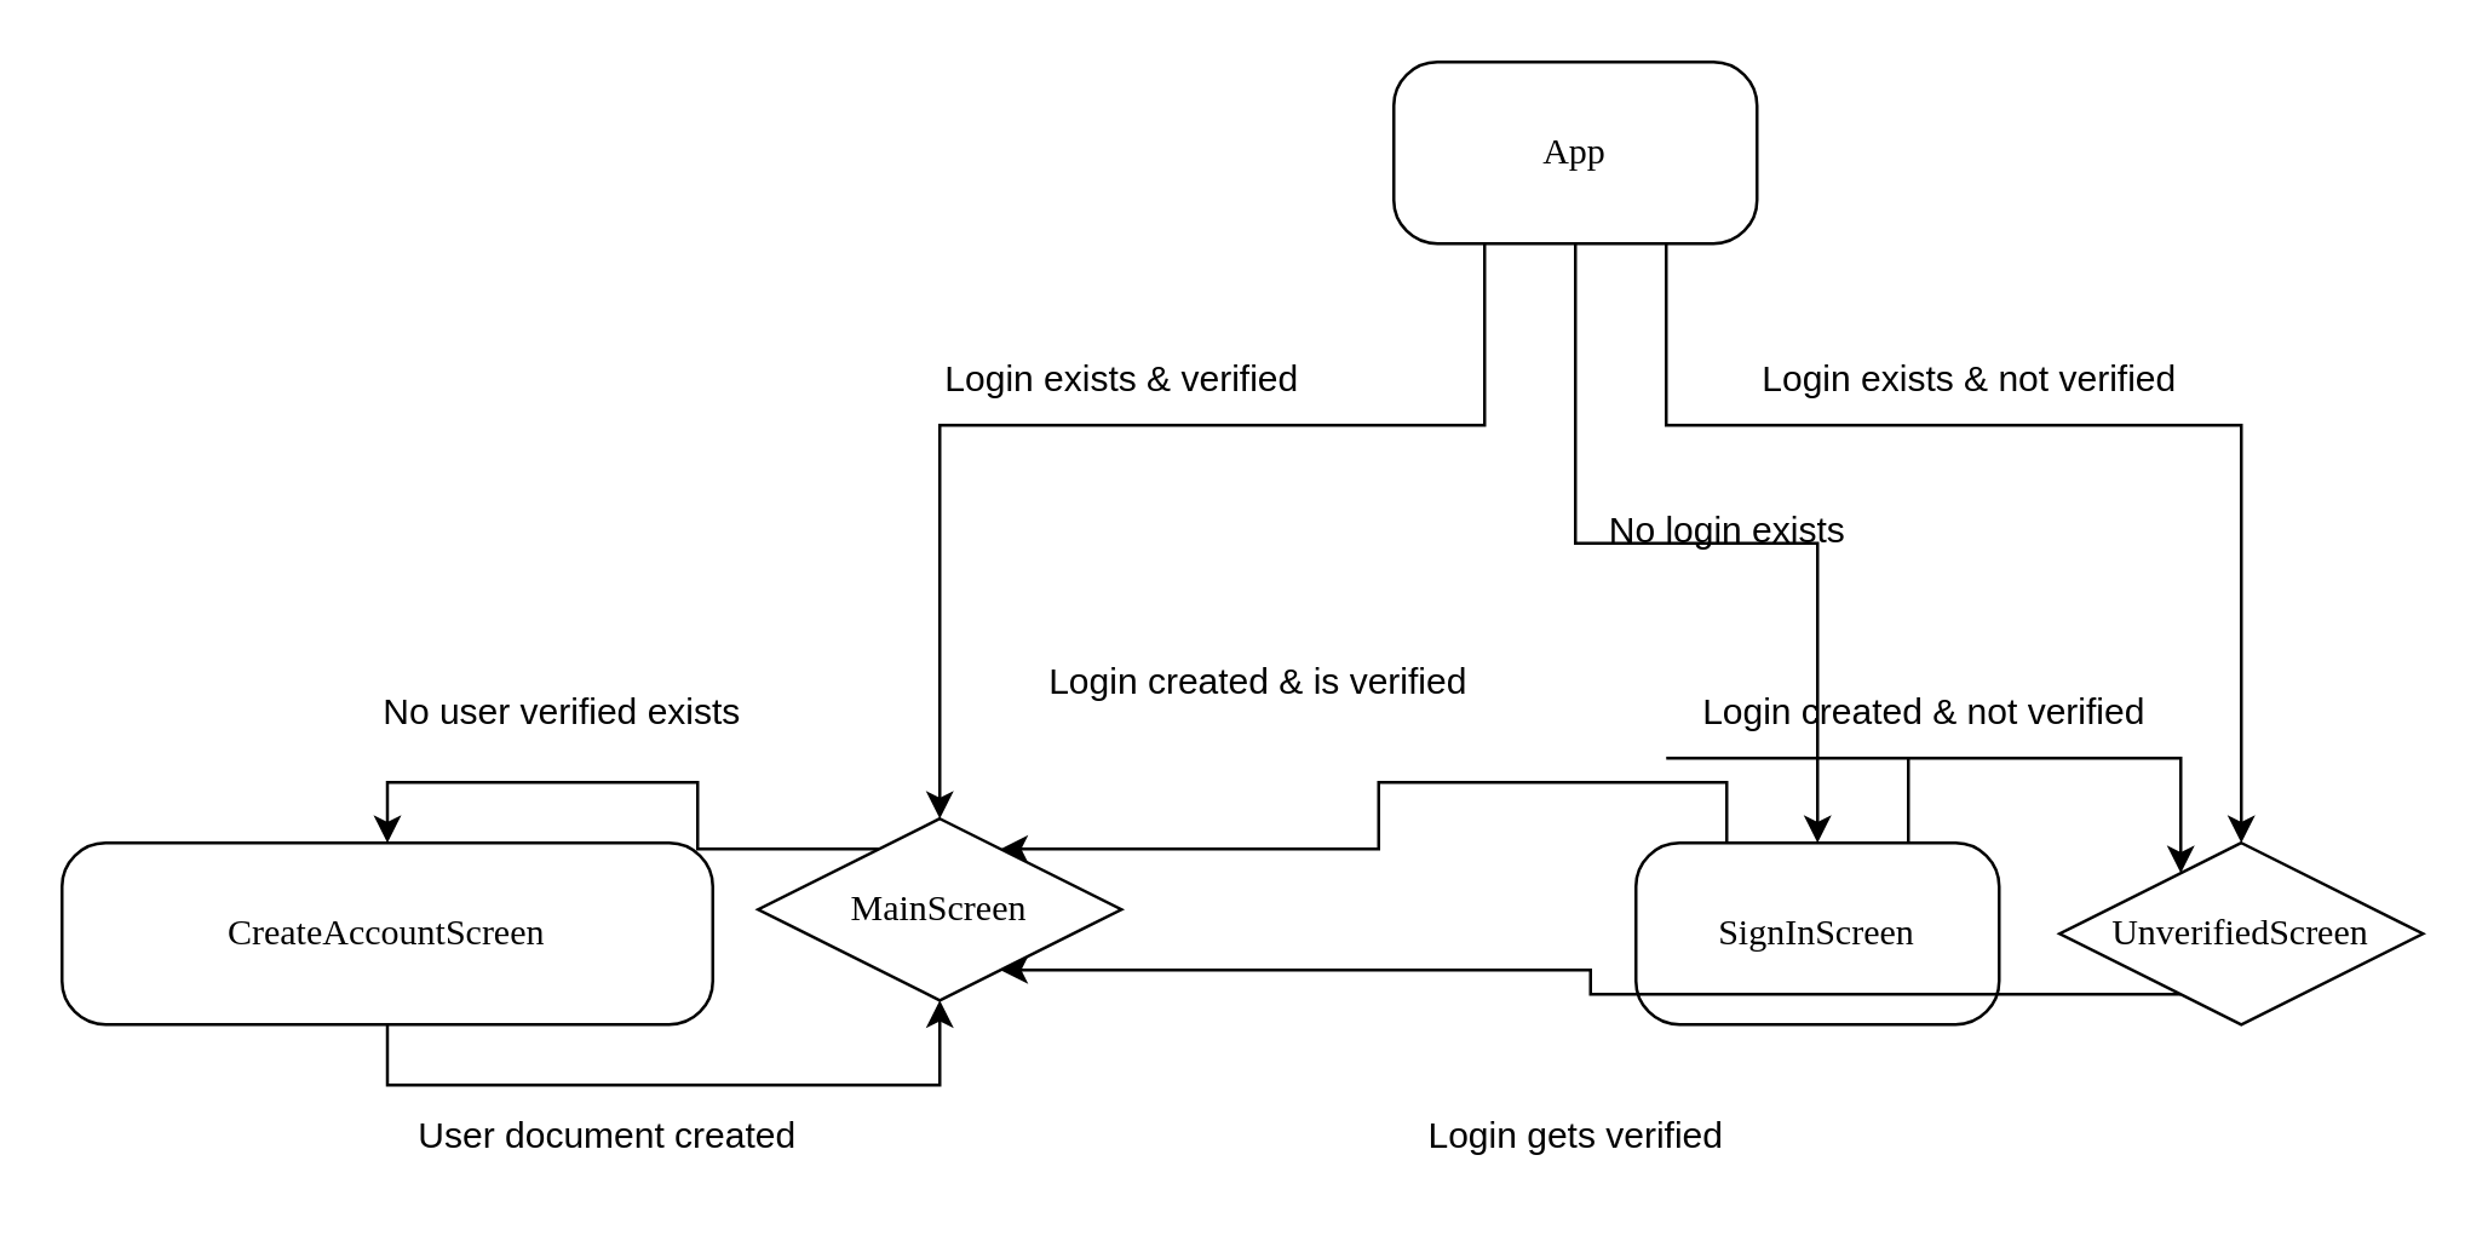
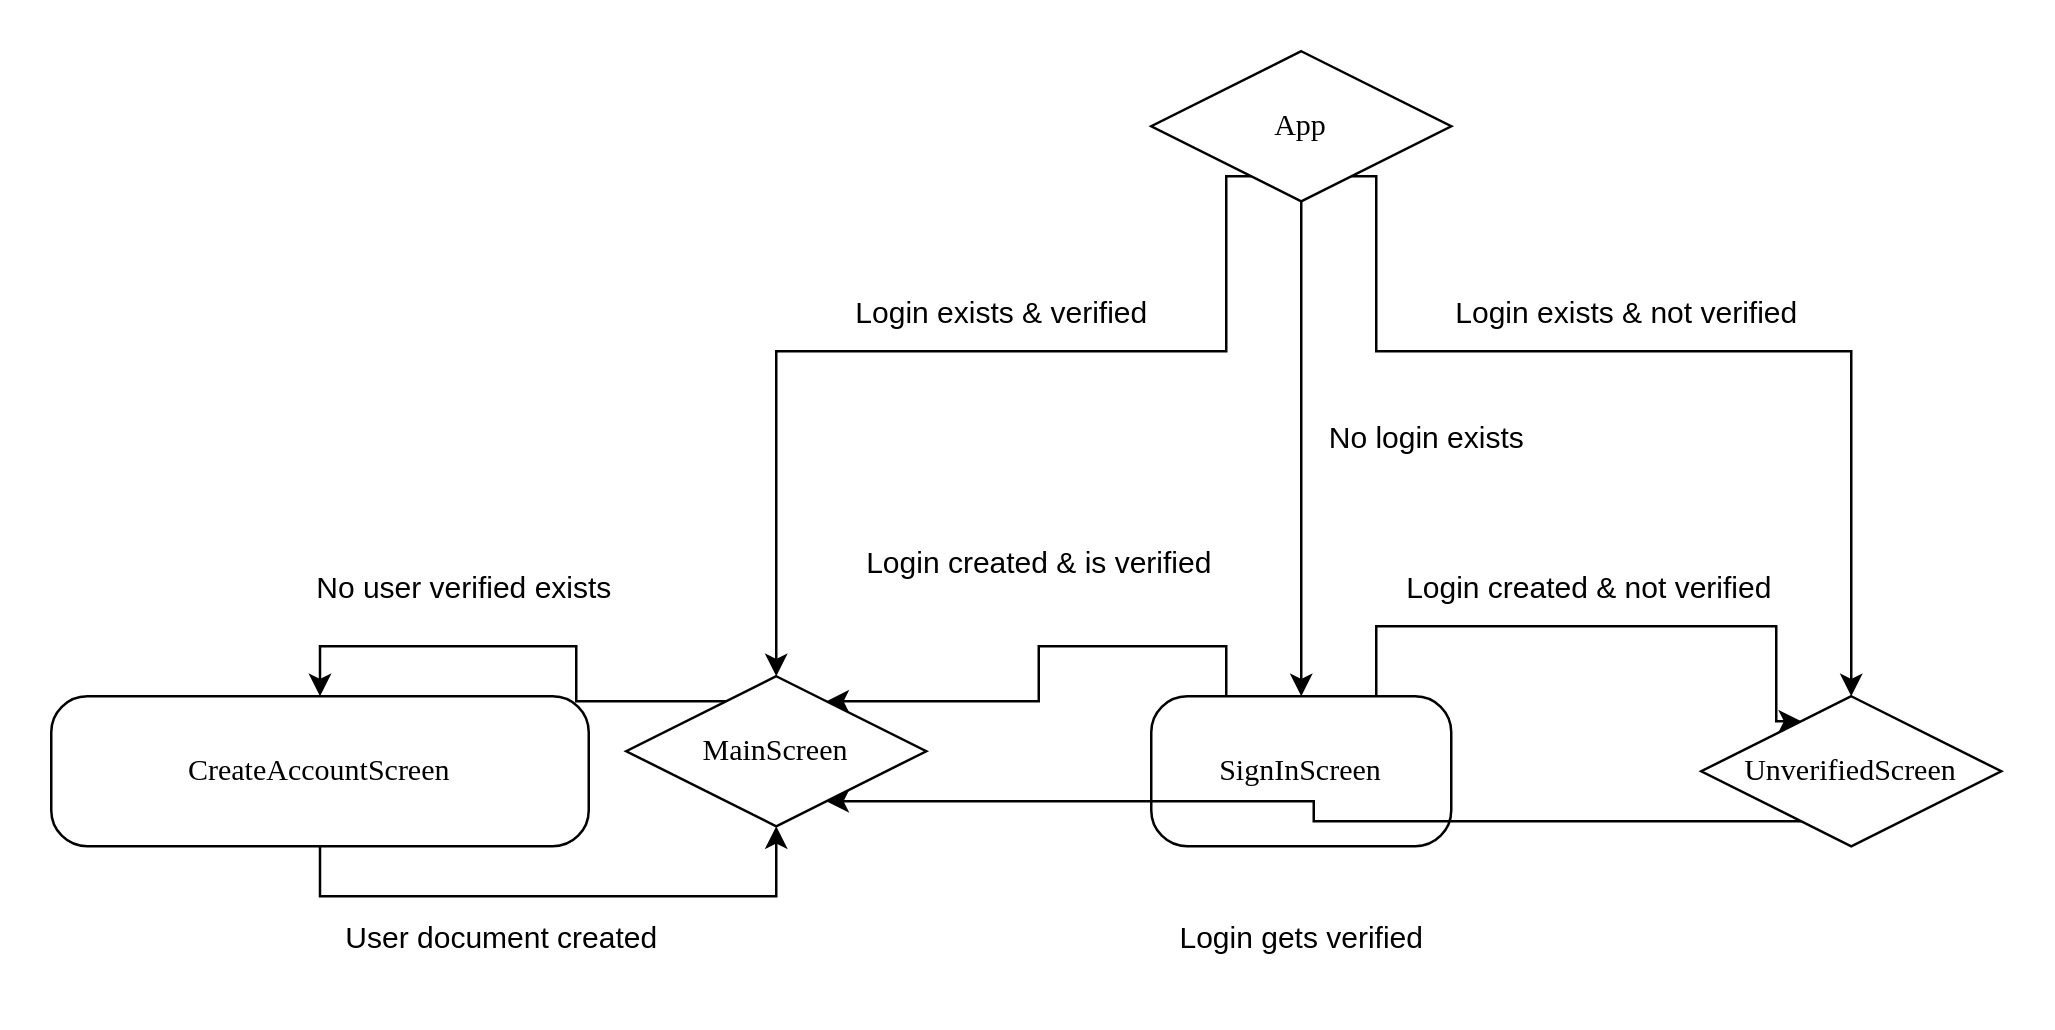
- <mxCell id="8" value="App" style="rounded=1;whiteSpace=wrap;html=1;arcSize=24;fillColor=#FFFFFF;strokeColor=default;shadow=0;comic=0;labelBackgroundColor=none;fontFamily=Verdana;fontSize=12;fontColor=#000000;align=center;" parent="1" vertex="1"><mxGeometry x="460" y="20" width="120" height="60" as="geometry" /></mxCell>
+ <mxCell id="8" value="App" style="rhombus;whiteSpace=wrap;html=1;arcSize=24;fillColor=#FFFFFF;strokeColor=default;shadow=0;comic=0;labelBackgroundColor=none;fontFamily=Verdana;fontSize=12;fontColor=#000000;align=center;" parent="1" vertex="1"><mxGeometry x="460" y="20" width="120" height="60" as="geometry" /></mxCell>
- <mxCell id="19" value="Login exists &amp;amp; verified" style="text;html=1;align=center;verticalAlign=middle;resizable=0;points=[];autosize=1;strokeColor=none;fillColor=none;" parent="1" vertex="1"><mxGeometry x="300" y="110" width="140" height="30" as="geometry" /></mxCell>
+ <mxCell id="19" value="Login exists &amp;amp; verified" style="text;html=1;align=center;verticalAlign=middle;resizable=0;points=[];autosize=1;strokeColor=none;fillColor=none;" parent="1" vertex="1"><mxGeometry x="330" y="110" width="140" height="30" as="geometry" /></mxCell>
- <mxCell id="4" value="SignInScreen" style="rounded=1;whiteSpace=wrap;html=1;arcSize=24;fillColor=#FFFFFF;strokeColor=default;shadow=0;comic=0;labelBackgroundColor=none;fontFamily=Verdana;fontSize=12;fontColor=#000000;align=center;" parent="1" vertex="1"><mxGeometry x="540" y="278" width="120" height="60" as="geometry" /></mxCell>
+ <mxCell id="4" value="SignInScreen" style="rounded=1;whiteSpace=wrap;html=1;arcSize=24;fillColor=#FFFFFF;strokeColor=default;shadow=0;comic=0;labelBackgroundColor=none;fontFamily=Verdana;fontSize=12;fontColor=#000000;align=center;" parent="1" vertex="1"><mxGeometry x="460" y="278" width="120" height="60" as="geometry" /></mxCell>
